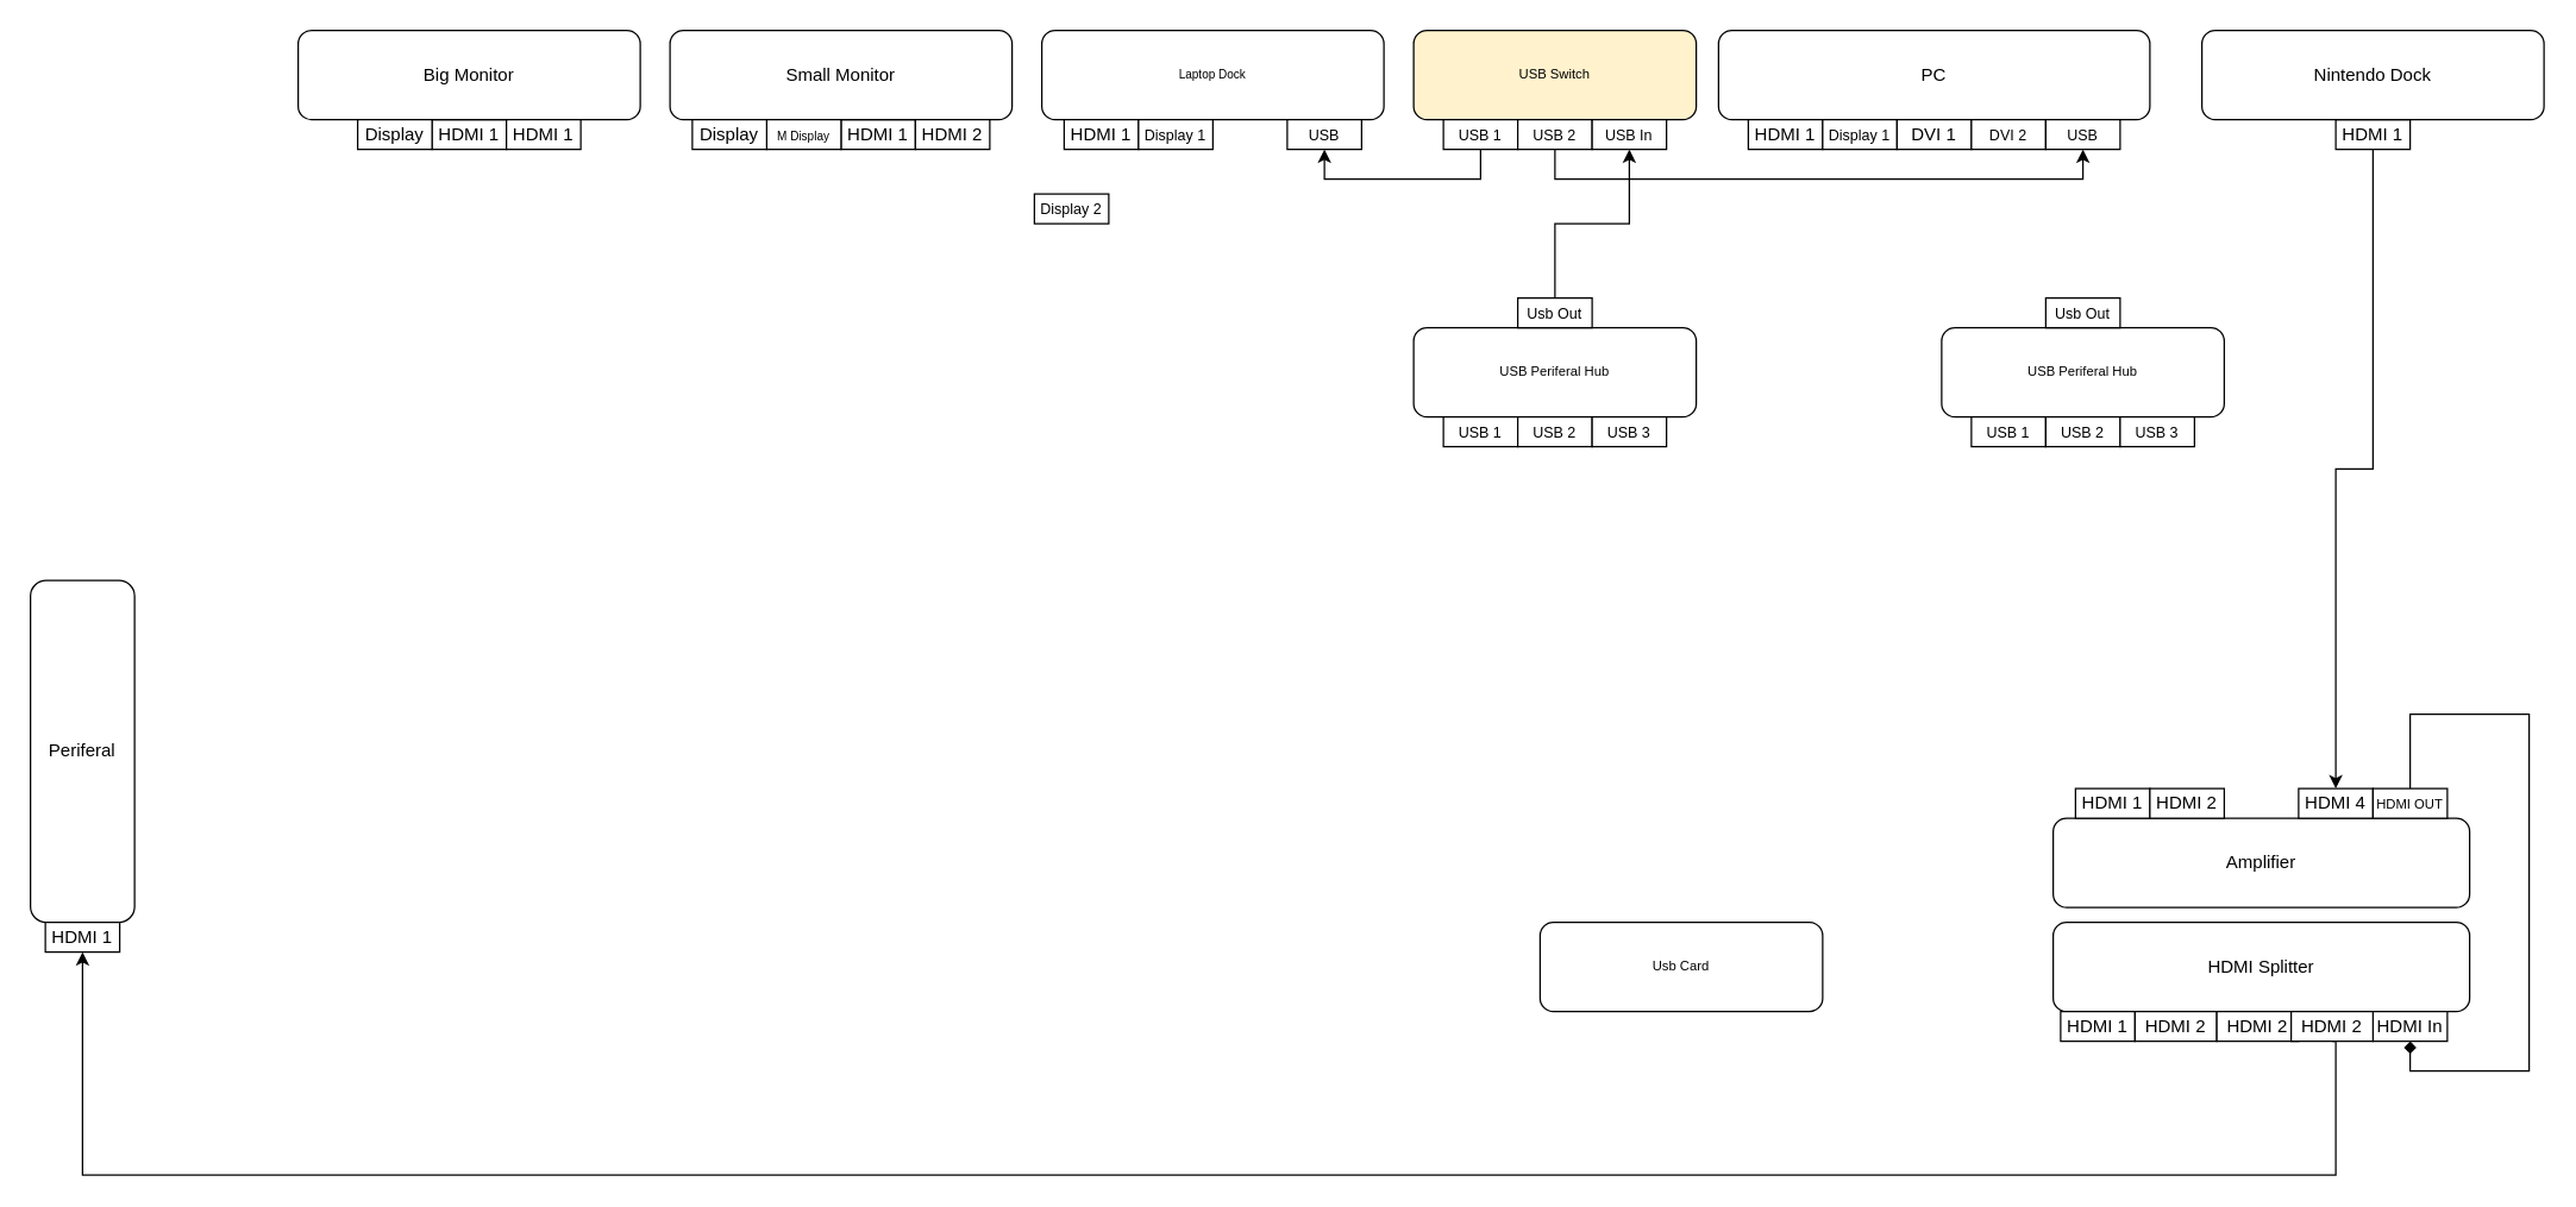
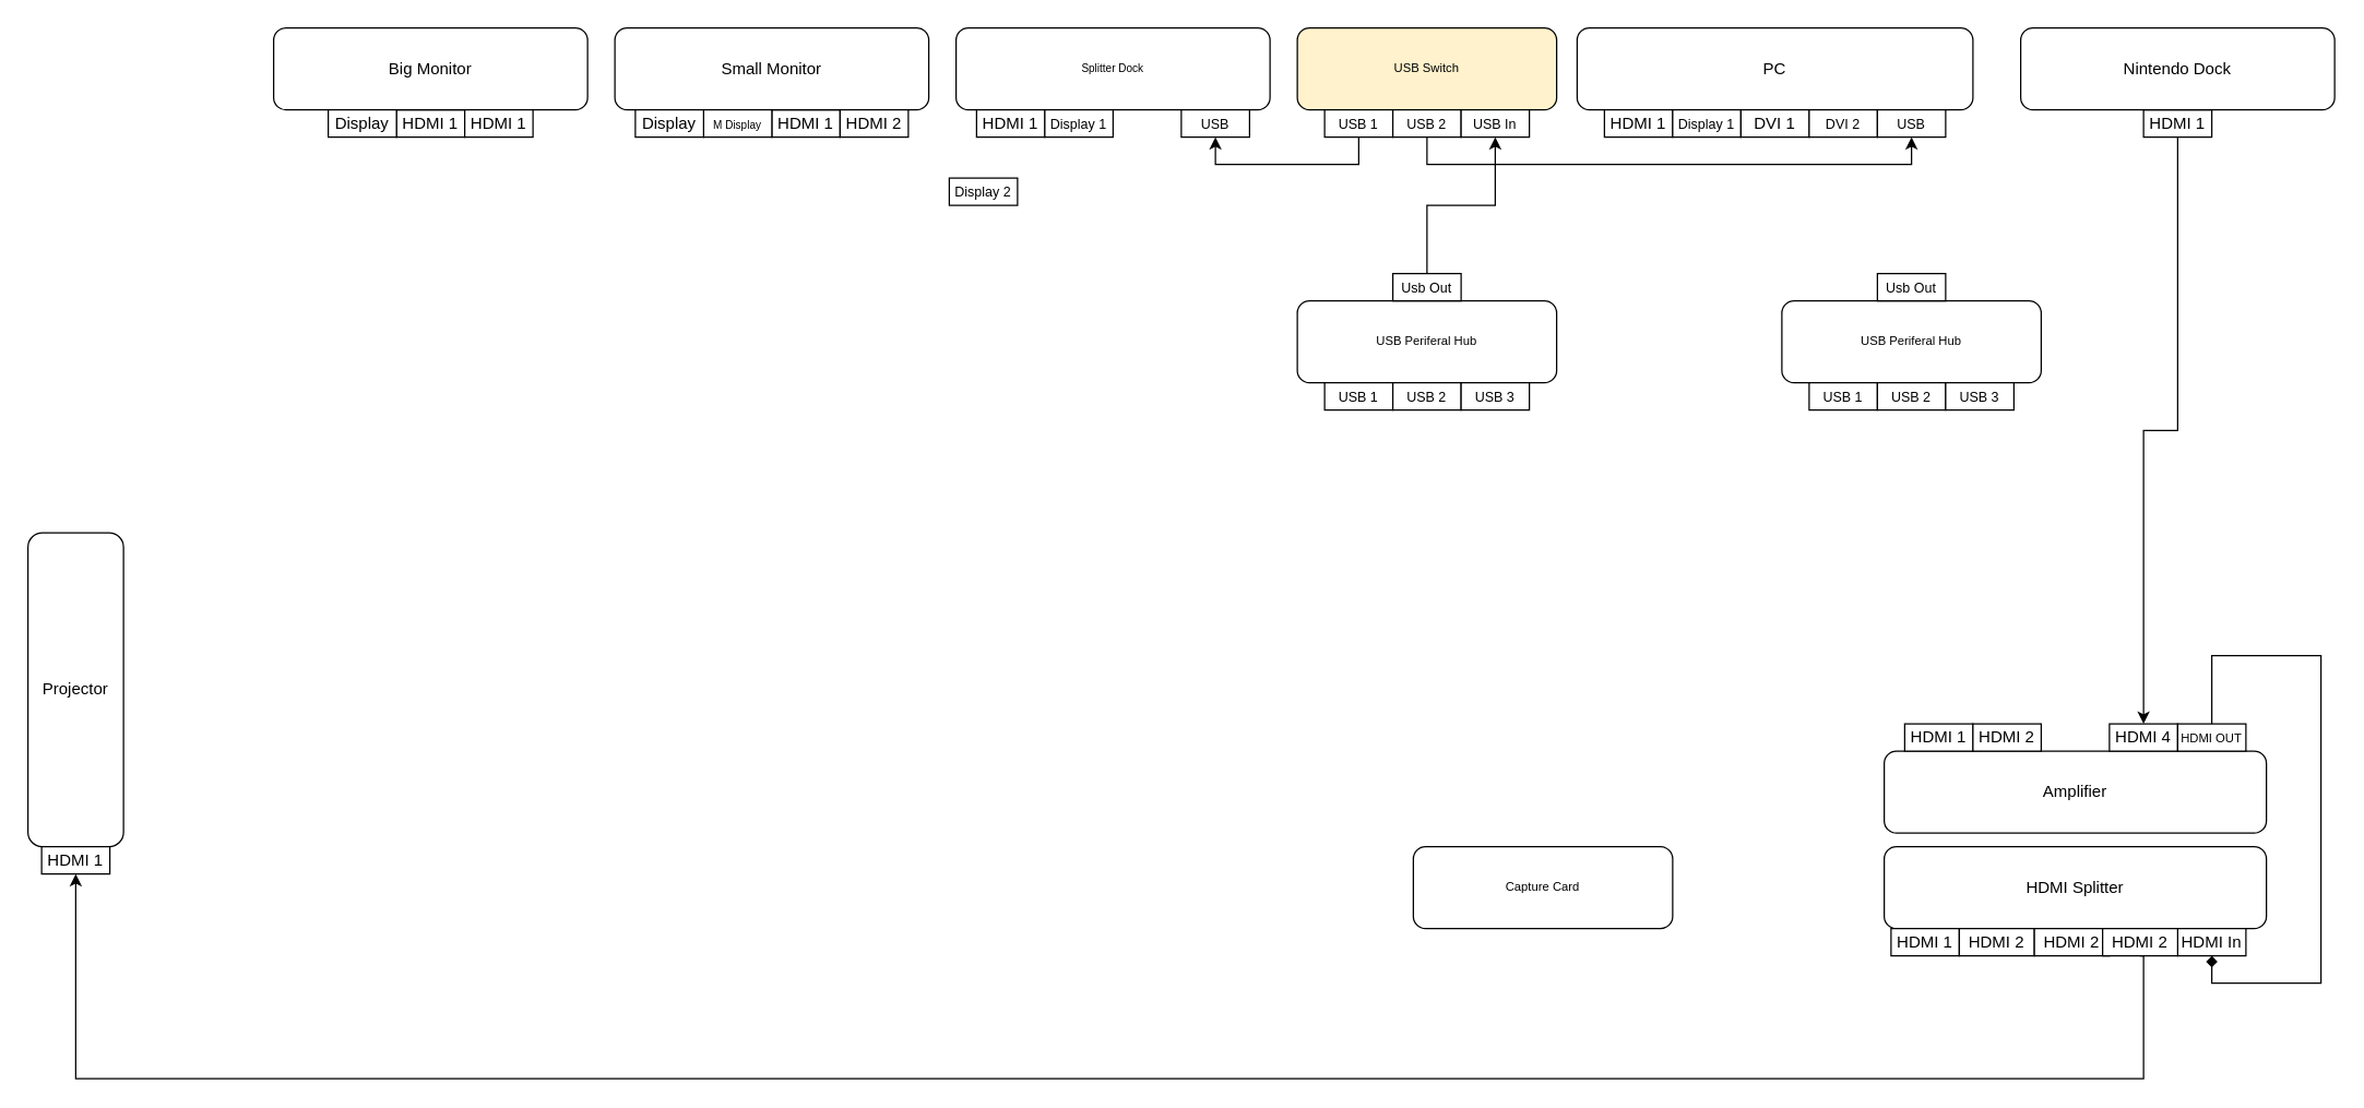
- <mxCell id="12" value="Laptop Dock" style="rounded=1;whiteSpace=wrap;html=1;fontSize=8;" vertex="1" parent="1"><mxGeometry x="700" y="20" width="230" height="60" as="geometry" /></mxCell>
+ <mxCell id="12" value="Splitter Dock" style="rounded=1;whiteSpace=wrap;html=1;fontSize=8;" vertex="1" parent="1"><mxGeometry x="700" y="20" width="230" height="60" as="geometry" /></mxCell>
- <mxCell id="11" value="Periferal" style="rounded=1;whiteSpace=wrap;html=1;" vertex="1" parent="1"><mxGeometry y="390" width="70" height="230" as="geometry" x="20" /></mxCell>
+ <mxCell id="11" value="Projector" style="rounded=1;whiteSpace=wrap;html=1;" vertex="1" parent="1"><mxGeometry y="390" width="70" height="230" as="geometry" x="20" /></mxCell>
- <mxCell id="57" value="Usb Card" style="rounded=1;whiteSpace=wrap;html=1;fontSize=9;" vertex="1" parent="1"><mxGeometry x="1035" y="620" width="190" height="60" as="geometry" /></mxCell>
+ <mxCell id="57" value="Capture Card" style="rounded=1;whiteSpace=wrap;html=1;fontSize=9;" vertex="1" parent="1"><mxGeometry x="1035" y="620" width="190" height="60" as="geometry" /></mxCell>
